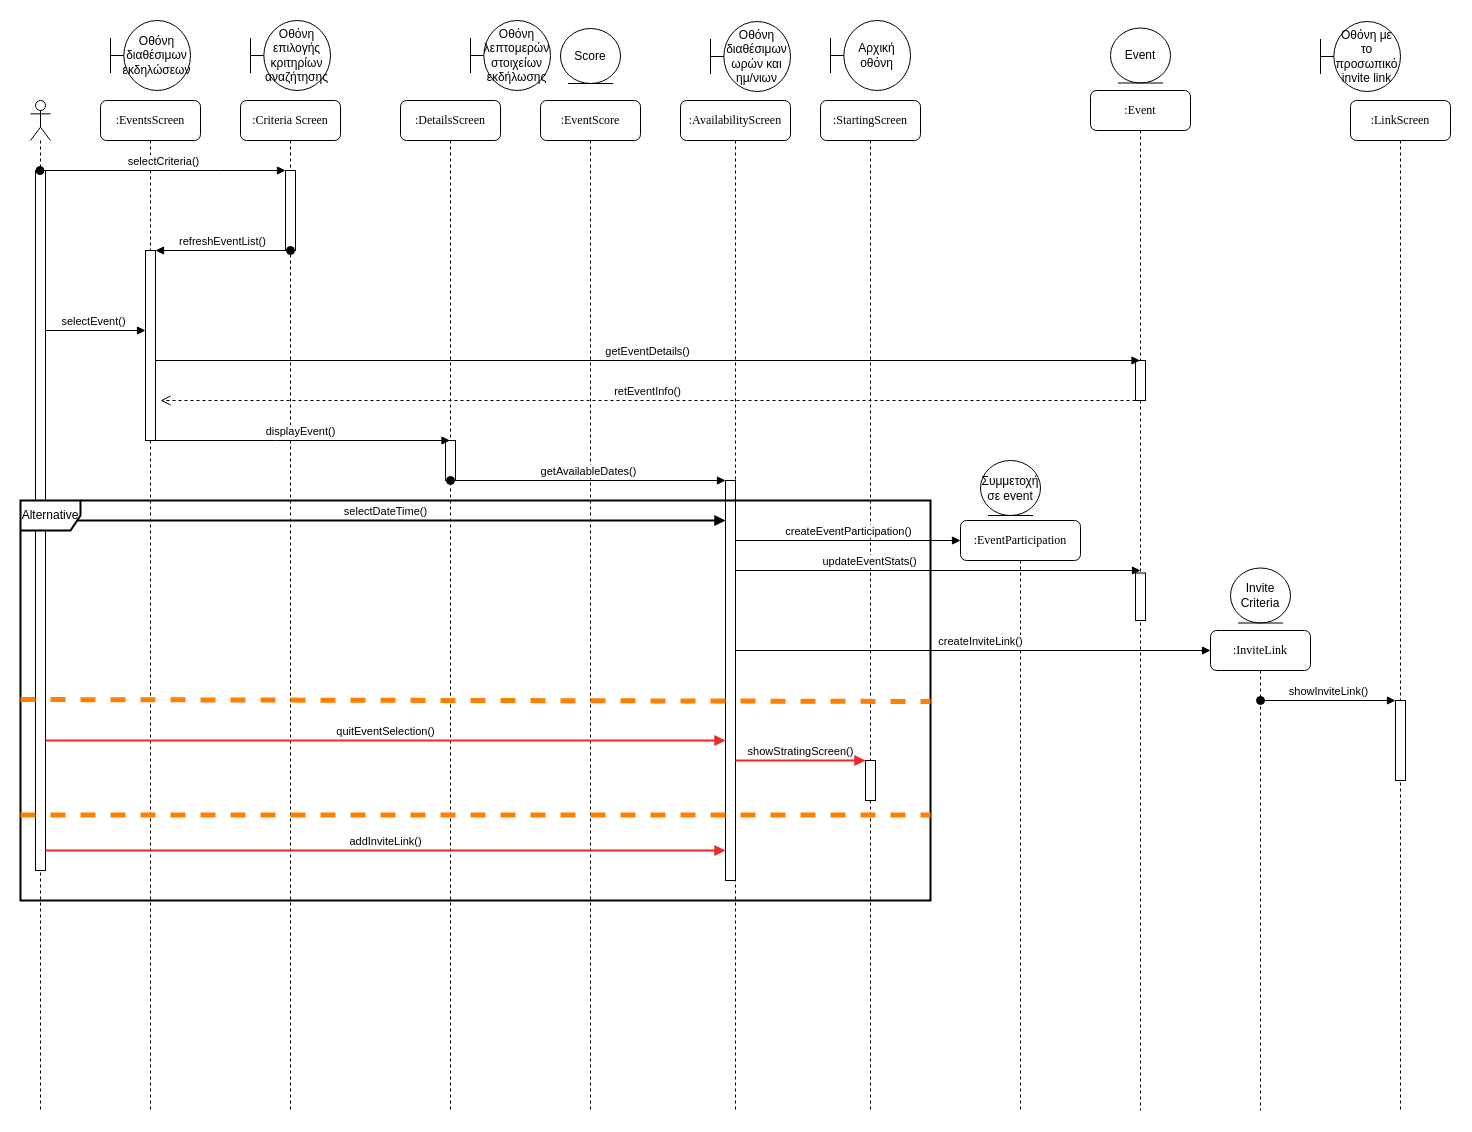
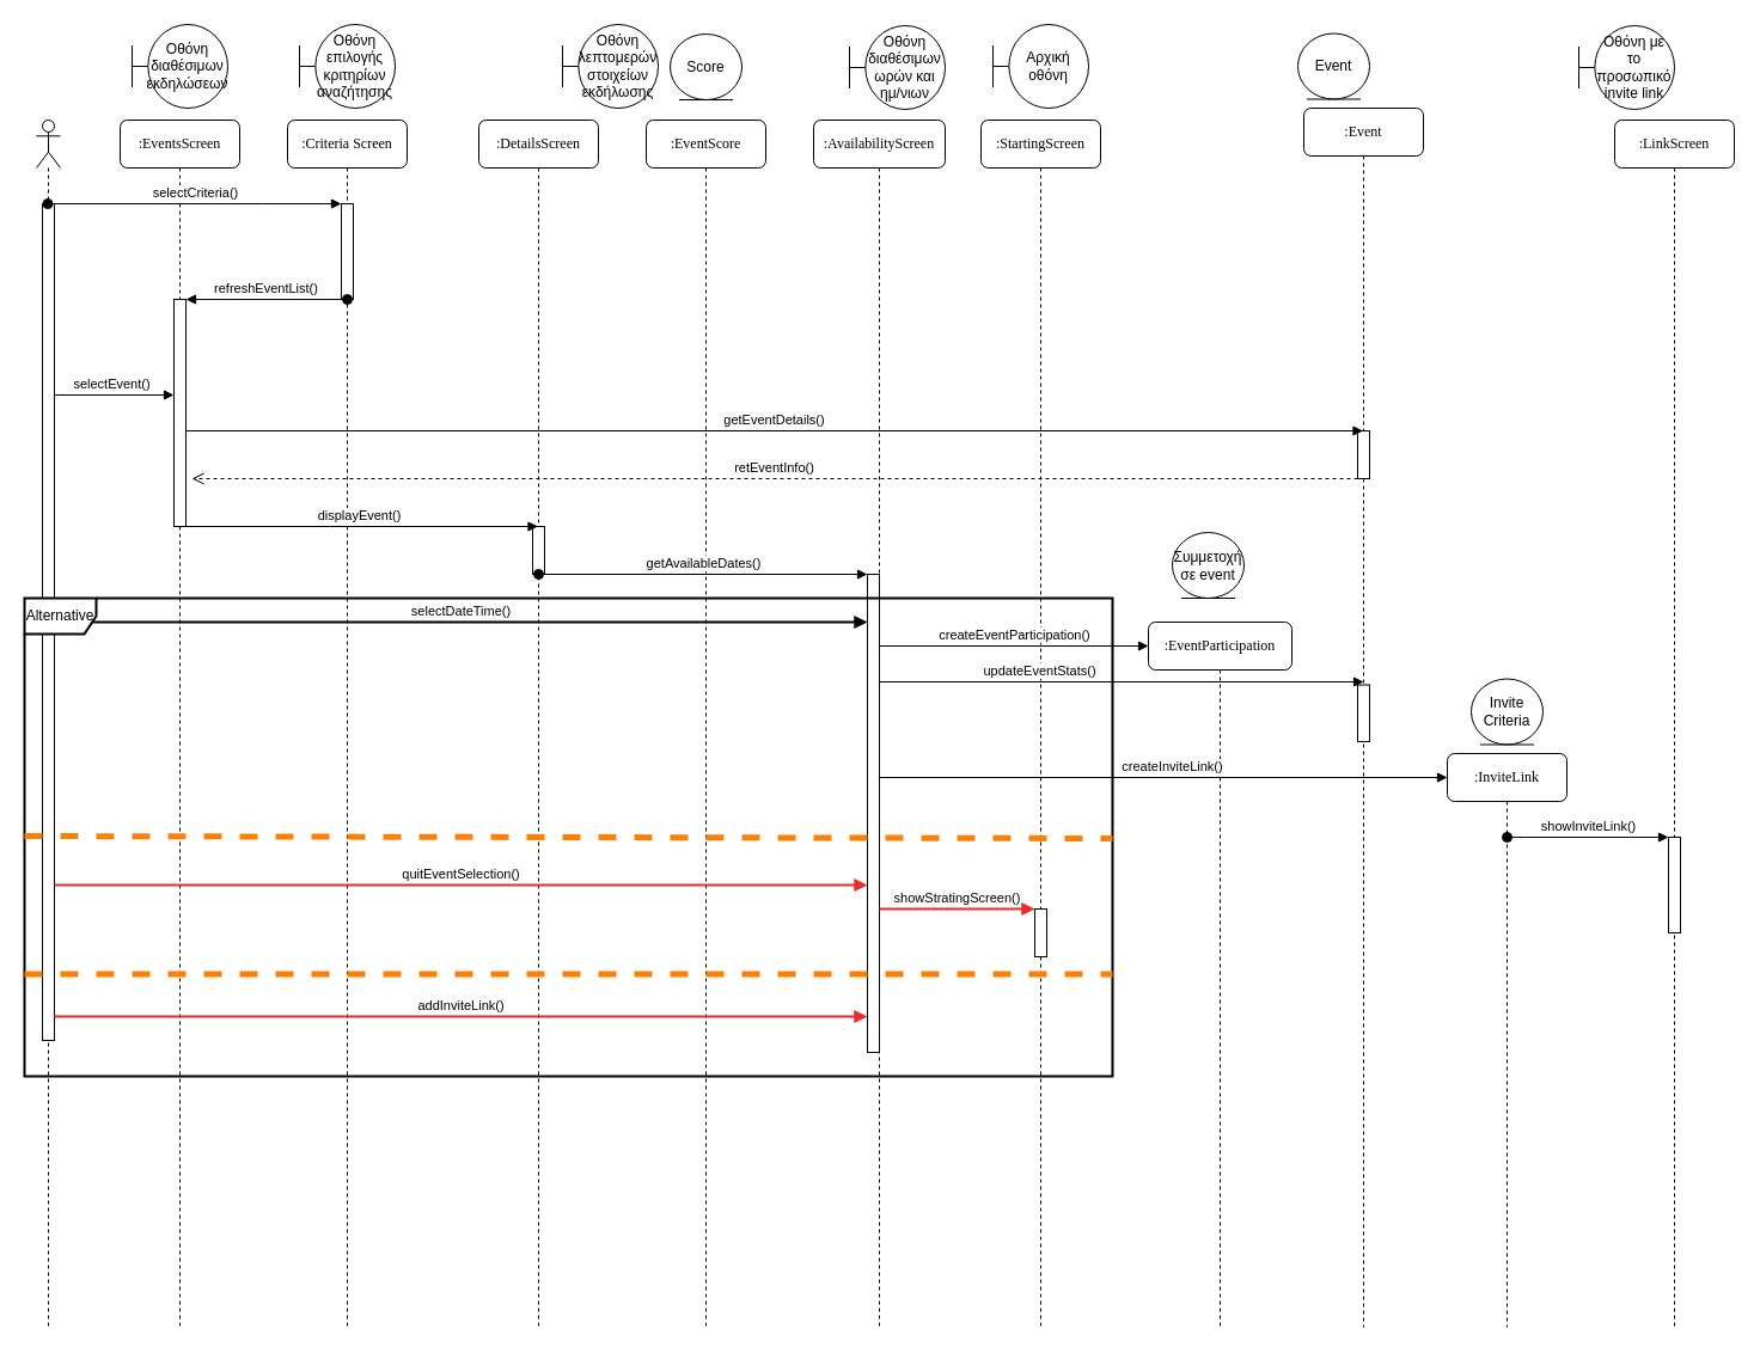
- <mxCell id="26" value="Event" style="ellipse;shape=umlEntity;whiteSpace=wrap;html=1;" parent="1" vertex="1"><mxGeometry x="1110" y="27.5" width="60" height="55" as="geometry" /></mxCell>
+ <mxCell id="26" value="Event" style="ellipse;shape=umlEntity;whiteSpace=wrap;html=1;" parent="1" vertex="1"><mxGeometry x="1085" y="27.5" width="60" height="55" as="geometry" /></mxCell>
- <mxCell id="25" value="Συμμετοχή σε event" style="ellipse;shape=umlEntity;whiteSpace=wrap;html=1;" parent="1" vertex="1"><mxGeometry x="980" y="460" width="60" height="55" as="geometry" /></mxCell>
+ <mxCell id="25" value="Συμμετοχή σε event" style="ellipse;shape=umlEntity;whiteSpace=wrap;html=1;" parent="1" vertex="1"><mxGeometry x="980" y="445" width="60" height="55" as="geometry" /></mxCell>
